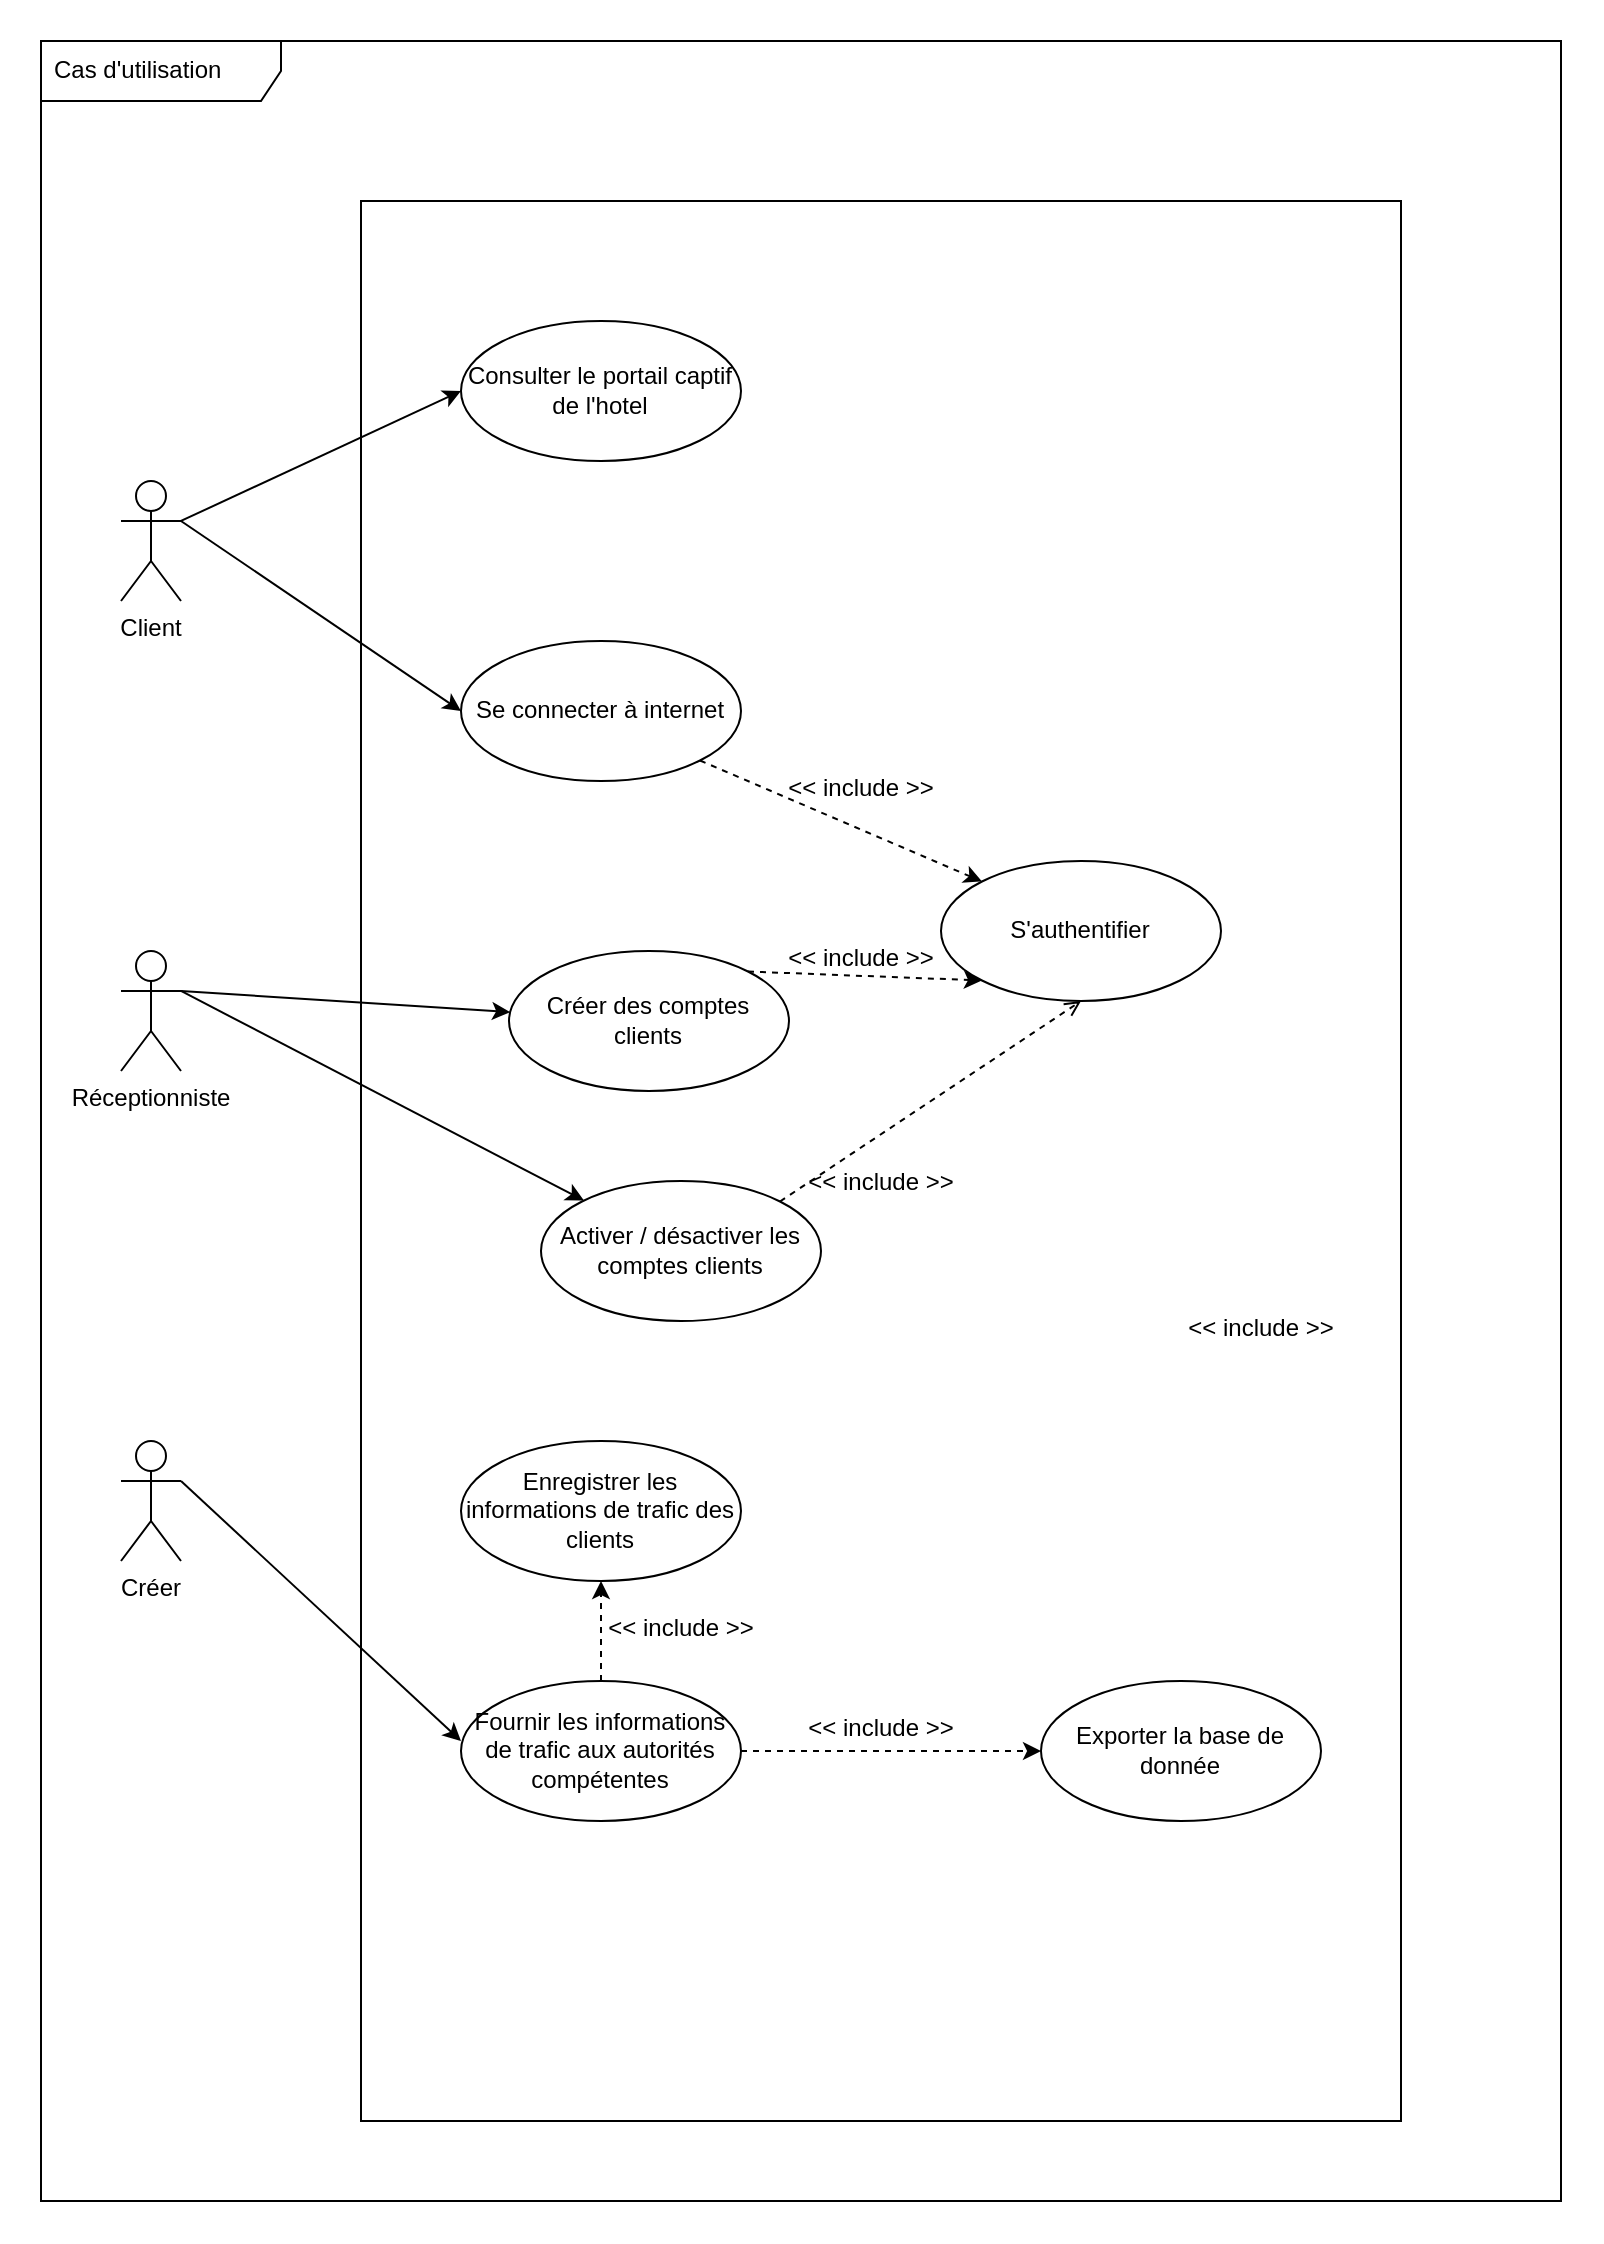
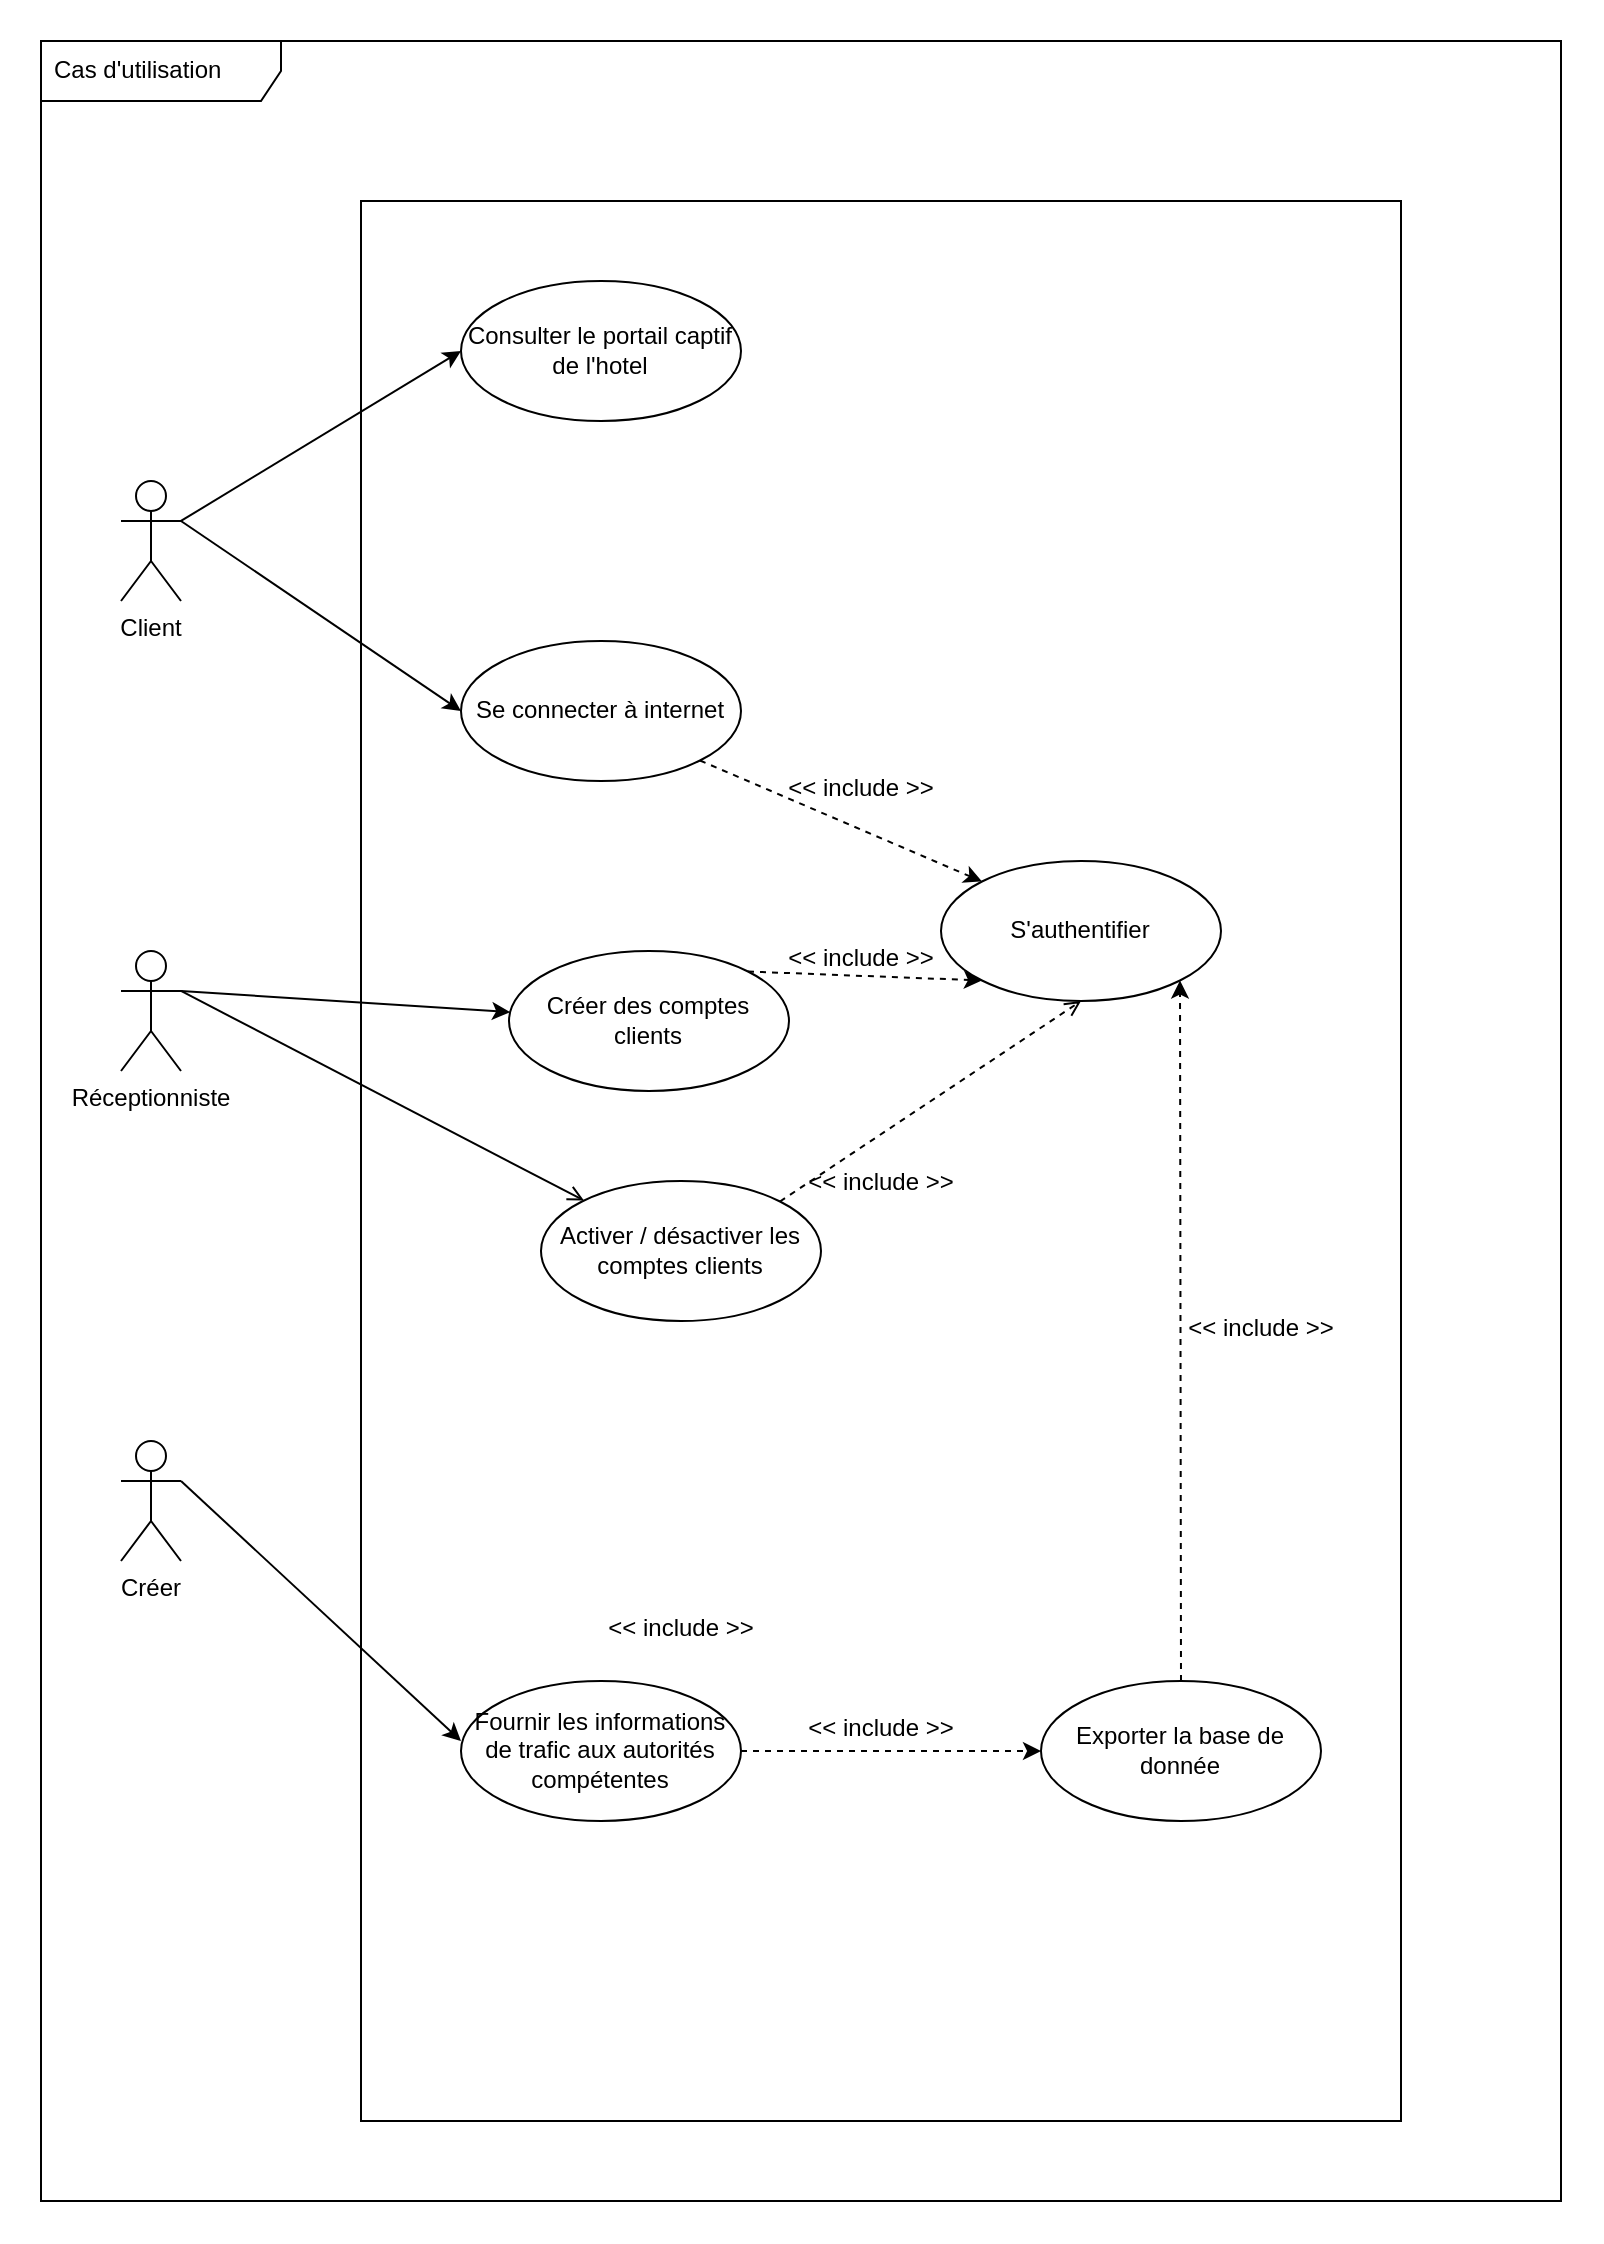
- <mxCell id="10" value="Consulter le portail captif de l'hotel" style="ellipse;whiteSpace=wrap;html=1;" parent="1" vertex="1"><mxGeometry x="230" y="160" width="140" height="70" as="geometry" /></mxCell>
+ <mxCell id="10" value="Consulter le portail captif de l'hotel" style="ellipse;whiteSpace=wrap;html=1;" parent="1" vertex="1"><mxGeometry x="230" y="140" width="140" height="70" as="geometry" /></mxCell>
- <mxCell id="30" value="" style="endArrow=classic;html=1;exitX=1;exitY=0.333;exitDx=0;exitDy=0;exitPerimeter=0;" parent="1" source="28" target="25" edge="1"><mxGeometry width="50" height="50" relative="1" as="geometry"><mxPoint x="380" y="650" as="sourcePoint" /><mxPoint x="430" y="600" as="targetPoint" /></mxGeometry></mxCell>
+ <mxCell id="30" value="" style="endArrow=open;html=1;exitX=1;exitY=0.333;exitDx=0;exitDy=0;exitPerimeter=0;" parent="1" source="28" target="25" edge="1"><mxGeometry width="50" height="50" relative="1" as="geometry"><mxPoint x="380" y="650" as="sourcePoint" /><mxPoint x="430" y="600" as="targetPoint" /></mxGeometry></mxCell>
+ <mxCell id="20" style="edgeStyle=none;rounded=0;orthogonalLoop=1;jettySize=auto;html=1;exitX=0.5;exitY=0;exitDx=0;exitDy=0;entryX=1;entryY=1;entryDx=0;entryDy=0;dashed=1;" parent="1" source="21" target="11" edge="1"><mxGeometry relative="1" as="geometry" /></mxCell>
- <mxCell id="15" value="Enregistrer les informations de trafic des clients" style="ellipse;whiteSpace=wrap;html=1;" parent="1" vertex="1"><mxGeometry x="230" y="720" width="140" height="70" as="geometry" /></mxCell>
- <mxCell id="14" style="edgeStyle=none;rounded=0;orthogonalLoop=1;jettySize=auto;html=1;exitX=0.5;exitY=0;exitDx=0;exitDy=0;entryX=0.5;entryY=1;entryDx=0;entryDy=0;dashed=1;" parent="1" source="17" target="15" edge="1"><mxGeometry relative="1" as="geometry" /></mxCell>
